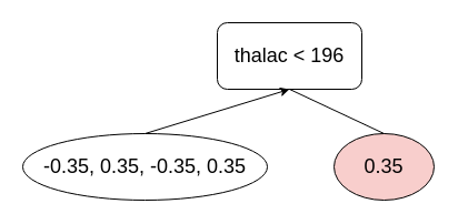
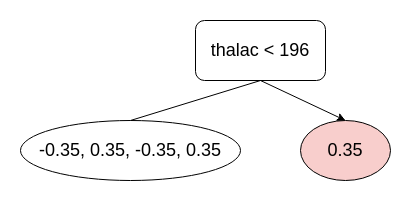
- <mxCell id="5" value="" style="endArrow=classic;html=1;exitX=0.5;exitY=0;exitDx=0;exitDy=0;entryX=0.5;entryY=1;entryDx=0;entryDy=0;" edge="1" parent="1" source="3" target="2"><mxGeometry width="50" height="50" relative="1" as="geometry"><mxPoint x="460" y="150" as="sourcePoint" /><mxPoint x="510" y="100" as="targetPoint" /></mxGeometry></mxCell>
+ <mxCell id="5" value="" style="endArrow=none;html=1;exitX=0.5;exitY=0;exitDx=0;exitDy=0;entryX=0.5;entryY=1;entryDx=0;entryDy=0;" edge="1" parent="1" source="3" target="2"><mxGeometry width="50" height="50" relative="1" as="geometry"><mxPoint x="460" y="150" as="sourcePoint" /><mxPoint x="510" y="100" as="targetPoint" /></mxGeometry></mxCell>
- <mxCell id="6" value="" style="endArrow=none;html=1;exitX=0.5;exitY=1;exitDx=0;exitDy=0;entryX=0.5;entryY=0;entryDx=0;entryDy=0;" edge="1" parent="1" source="2" target="4"><mxGeometry width="50" height="50" relative="1" as="geometry"><mxPoint x="430" y="130" as="sourcePoint" /><mxPoint x="480" y="80" as="targetPoint" /></mxGeometry></mxCell>
+ <mxCell id="6" value="" style="endArrow=classic;html=1;exitX=0.5;exitY=1;exitDx=0;exitDy=0;entryX=0.5;entryY=0;entryDx=0;entryDy=0;" edge="1" parent="1" source="2" target="4"><mxGeometry width="50" height="50" relative="1" as="geometry"><mxPoint x="430" y="130" as="sourcePoint" /><mxPoint x="480" y="80" as="targetPoint" /></mxGeometry></mxCell>
